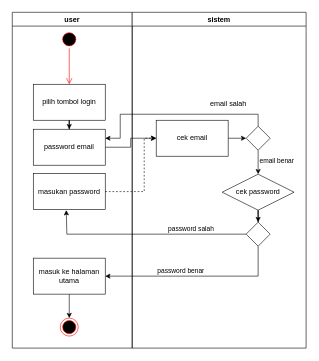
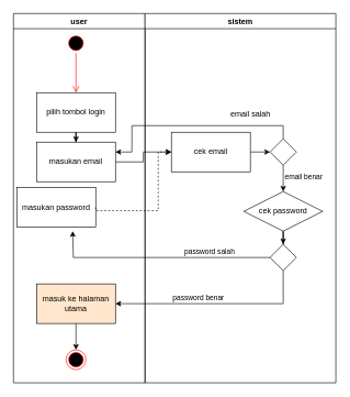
- <mxCell id="8" value="password email" style="whiteSpace=wrap;html=1;" vertex="1" parent="2"><mxGeometry x="35" y="195" width="120" height="60" as="geometry" /></mxCell>
+ <mxCell id="8" value="masukan email" style="whiteSpace=wrap;html=1;" vertex="1" parent="2"><mxGeometry x="35" y="195" width="120" height="60" as="geometry" /></mxCell>
- <mxCell id="9" value="masukan password" style="whiteSpace=wrap;html=1;" vertex="1" parent="2"><mxGeometry x="35" y="269" width="120" height="60" as="geometry" /></mxCell>
+ <mxCell id="9" value="masukan password" style="whiteSpace=wrap;html=1;" vertex="1" parent="2"><mxGeometry x="5" y="264" width="120" height="60" as="geometry" /></mxCell>
- <mxCell id="11" value="masuk ke halaman utama" style="whiteSpace=wrap;html=1;" vertex="1" parent="2"><mxGeometry x="35" y="410" width="120" height="60" as="geometry" /></mxCell>
+ <mxCell id="11" value="masuk ke halaman utama" style="whiteSpace=wrap;html=1;fillColor=#ffe6cc;" vertex="1" parent="2"><mxGeometry x="35" y="410" width="120" height="60" as="geometry" /></mxCell>
